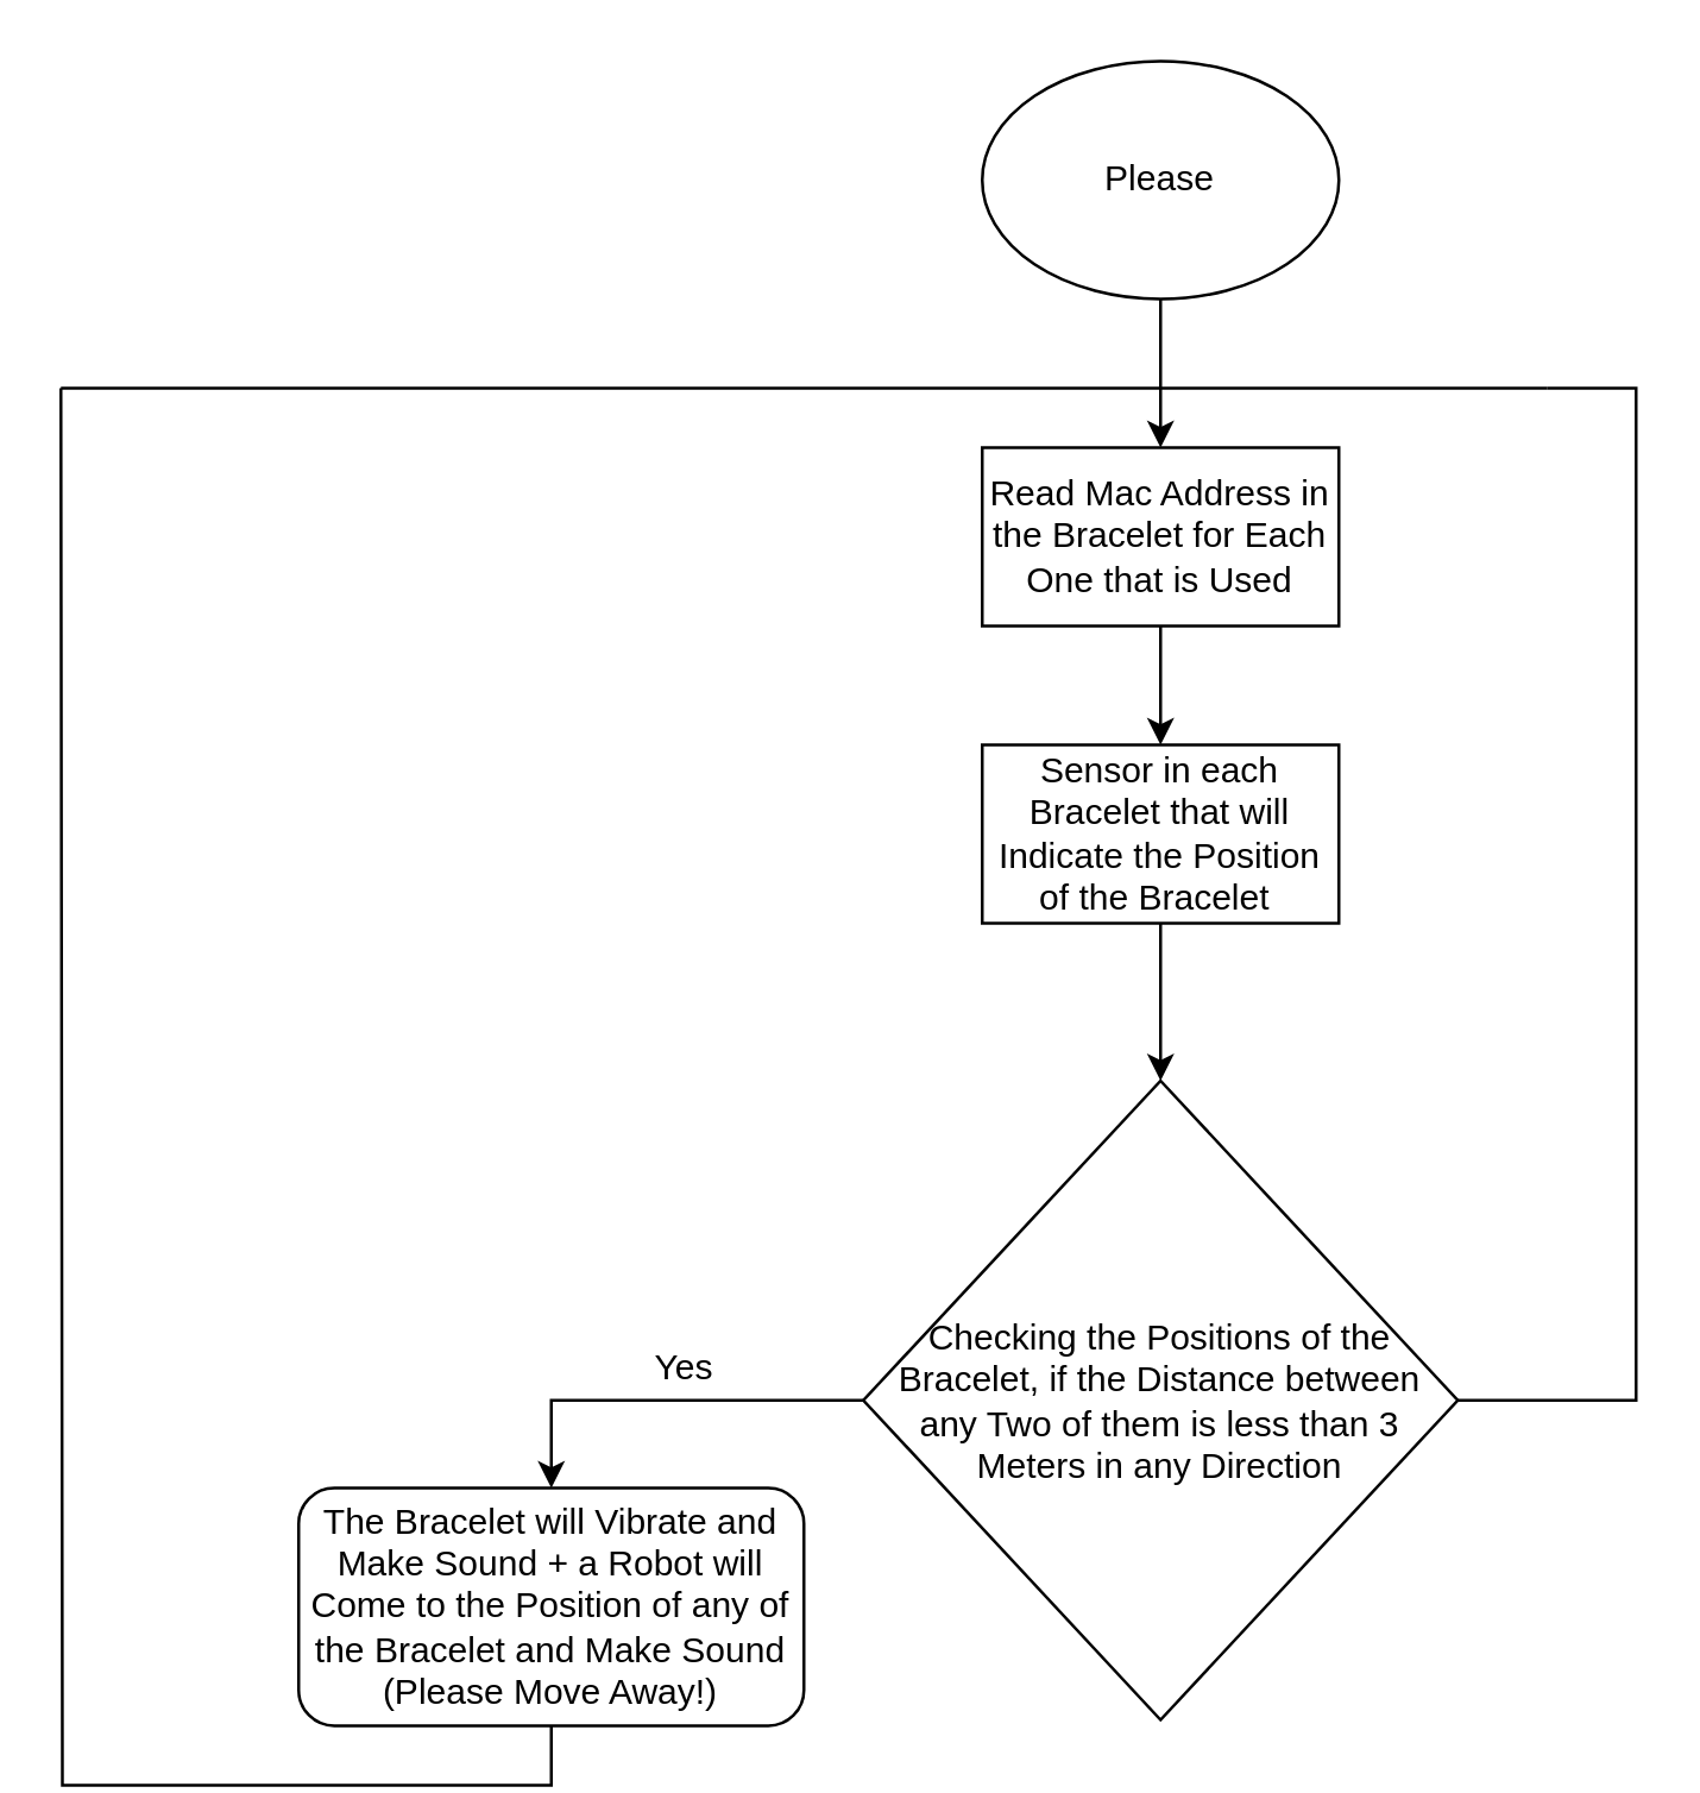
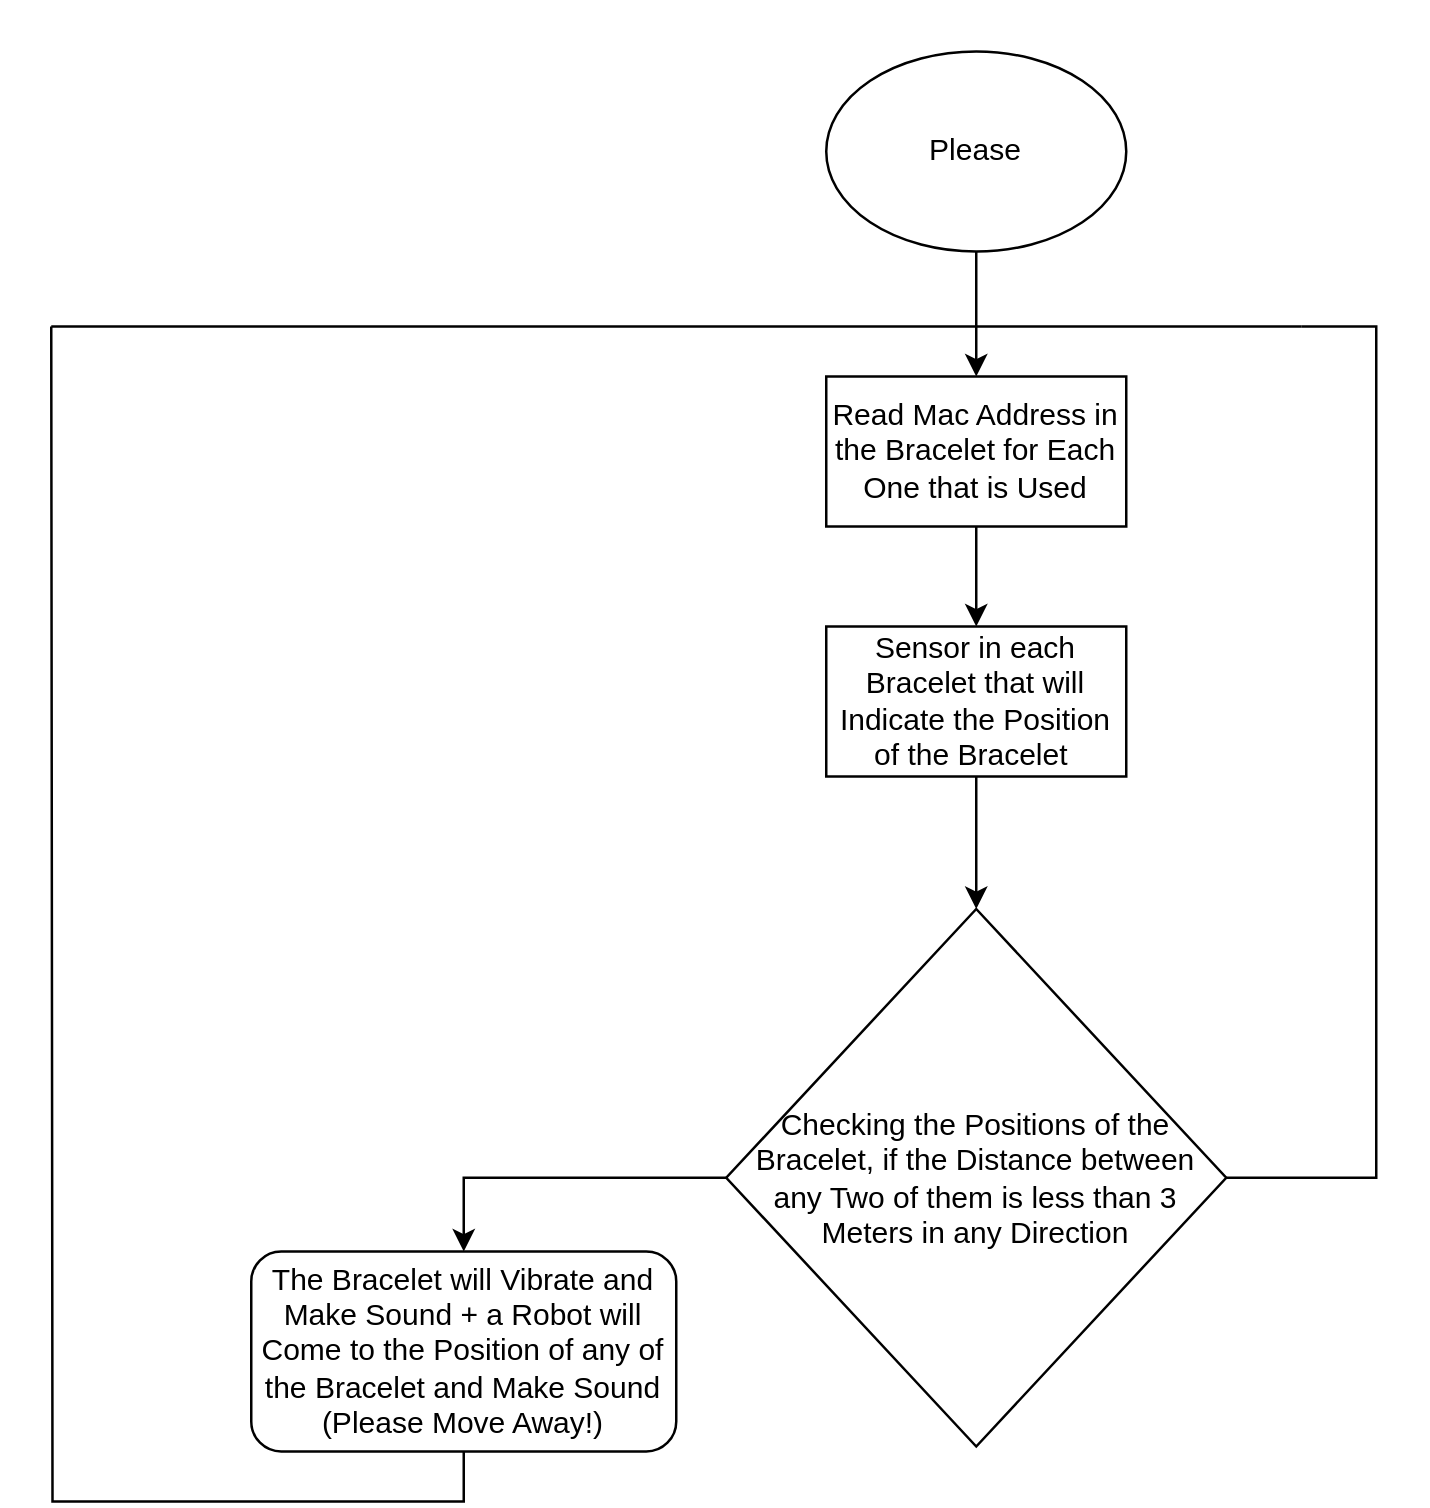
- <mxCell id="7" value="Yes" style="text;html=1;strokeColor=none;fillColor=none;align=center;verticalAlign=middle;whiteSpace=wrap;rounded=0;" vertex="1" parent="1"><mxGeometry x="210" y="450" width="40" height="20" as="geometry" /></mxCell>
